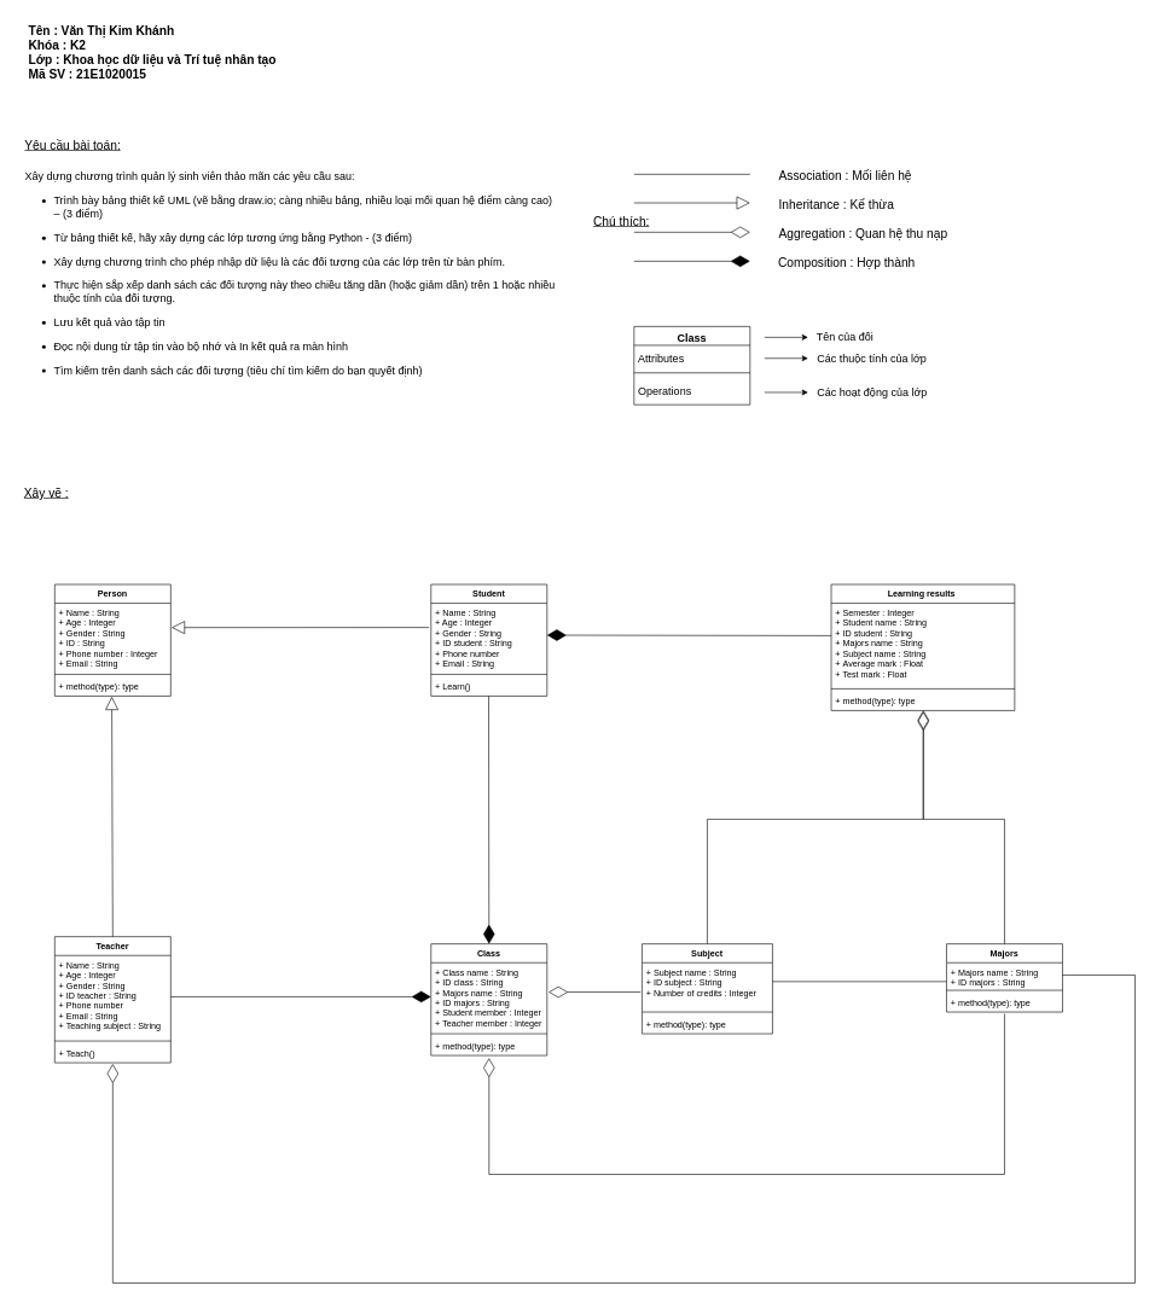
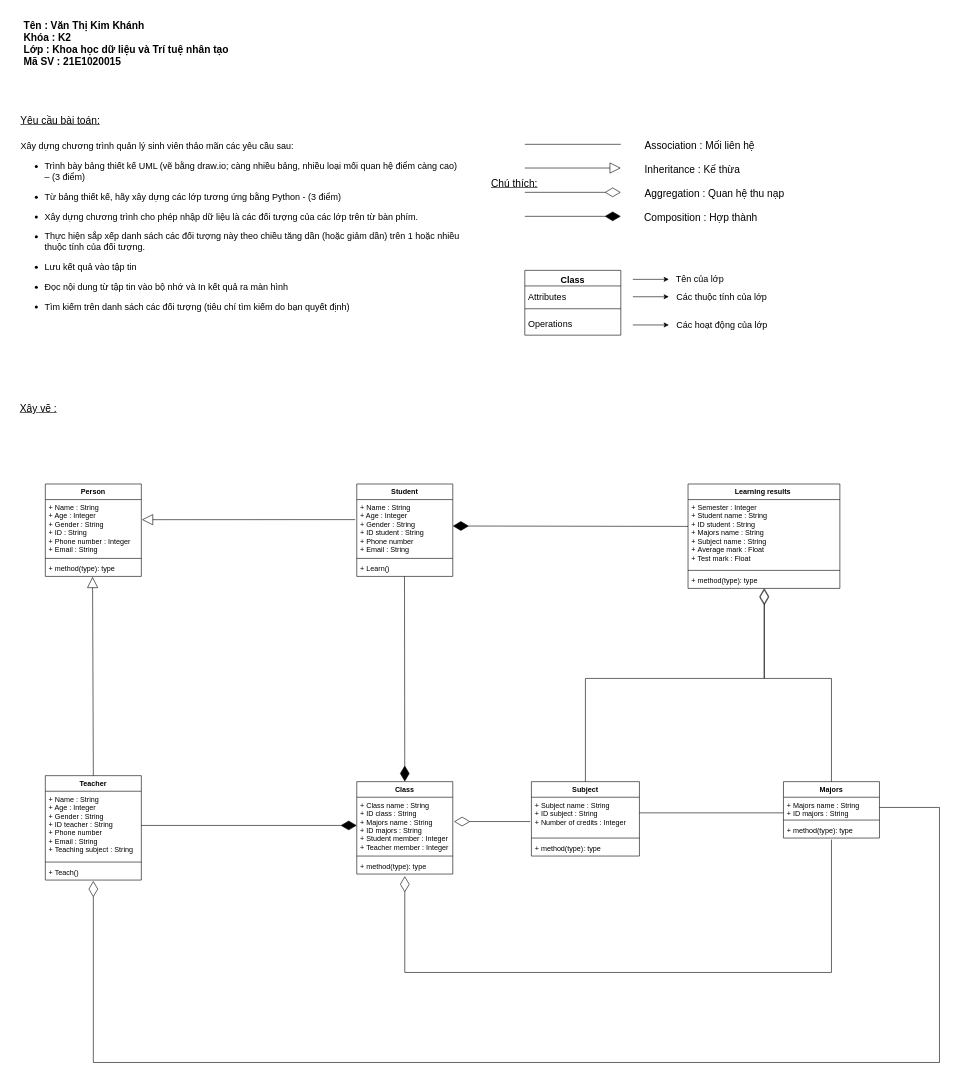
- <mxCell id="21" value="Tên của đối" style="text;html=1;align=left;verticalAlign=middle;resizable=0;points=[];autosize=1;strokeColor=none;fillColor=none;fontSize=15;" vertex="1" parent="1"><mxGeometry x="1124" y="454" width="100" height="20" as="geometry" /></mxCell>
+ <mxCell id="21" value="Tên của lớp" style="text;html=1;align=left;verticalAlign=middle;resizable=0;points=[];autosize=1;strokeColor=none;fillColor=none;fontSize=15;" vertex="1" parent="1"><mxGeometry x="1124" y="454" width="100" height="20" as="geometry" /></mxCell>
